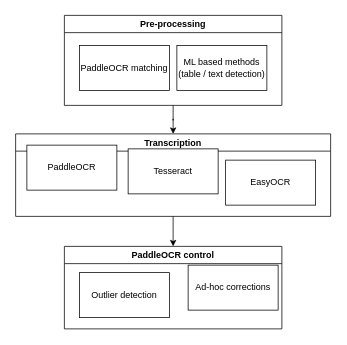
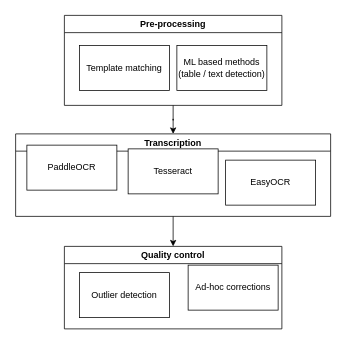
- <mxCell id="4" value="PaddleOCR matching" style="rounded=0;whiteSpace=wrap;html=1;" vertex="1" parent="3"><mxGeometry x="20" y="40" width="120" height="60" as="geometry" /></mxCell>
+ <mxCell id="4" value="Template matching" style="rounded=0;whiteSpace=wrap;html=1;" vertex="1" parent="3"><mxGeometry x="20" y="40" width="120" height="60" as="geometry" /></mxCell>
- <mxCell id="11" value="PaddleOCR control" style="swimlane;whiteSpace=wrap;html=1;" vertex="1" parent="1"><mxGeometry x="85" y="328" width="290" height="110" as="geometry" /></mxCell>
+ <mxCell id="11" value="Quality control" style="swimlane;whiteSpace=wrap;html=1;" vertex="1" parent="1"><mxGeometry x="85" y="328" width="290" height="110" as="geometry" /></mxCell>
